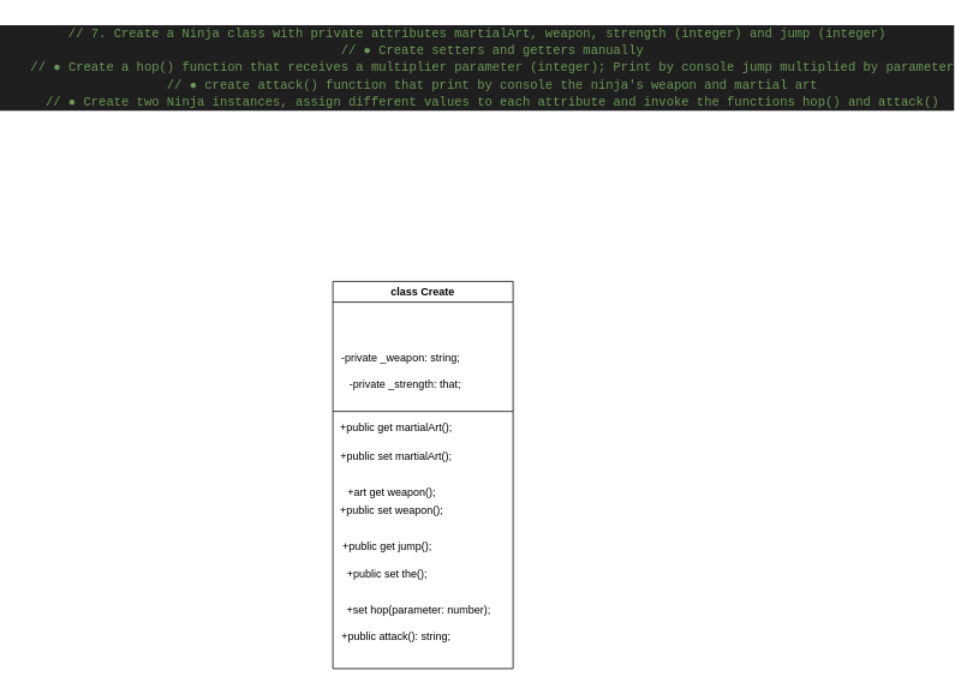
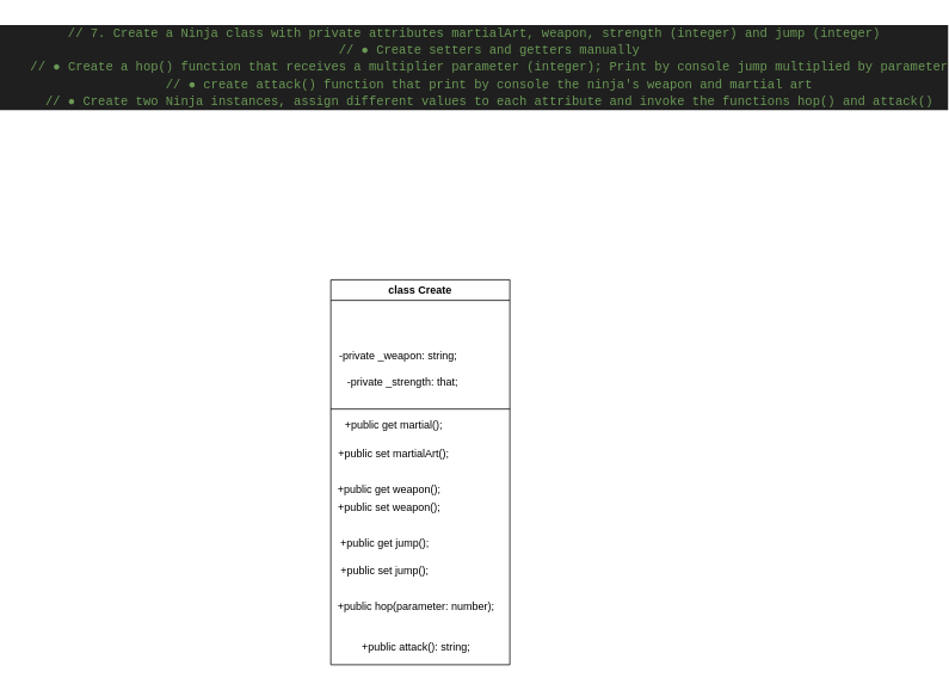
- <mxCell id="14" value="+public get martialArt();" style="text;html=1;align=center;verticalAlign=middle;resizable=0;points=[];autosize=1;strokeColor=none;fillColor=none;" vertex="1" parent="1"><mxGeometry x="350" y="460" width="150" height="30" as="geometry" /></mxCell>
+ <mxCell id="14" value="+public get martial();" style="text;html=1;align=center;verticalAlign=middle;resizable=0;points=[];autosize=1;strokeColor=none;fillColor=none;" vertex="1" parent="1"><mxGeometry x="350" y="460" width="150" height="30" as="geometry" /></mxCell>
- <mxCell id="12" value="+art get weapon();" style="text;html=1;align=center;verticalAlign=middle;resizable=0;points=[];autosize=1;strokeColor=none;fillColor=none;" vertex="1" parent="3"><mxGeometry x="-5" y="220" width="140" height="30" as="geometry" /></mxCell>
+ <mxCell id="12" value="+public get weapon();" style="text;html=1;align=center;verticalAlign=middle;resizable=0;points=[];autosize=1;strokeColor=none;fillColor=none;" vertex="1" parent="3"><mxGeometry x="-5" y="220" width="140" height="30" as="geometry" /></mxCell>
- <mxCell id="11" value="+public set the();" style="text;html=1;align=center;verticalAlign=middle;resizable=0;points=[];autosize=1;strokeColor=none;fillColor=none;" vertex="1" parent="3"><mxGeometry y="310" width="120" height="30" as="geometry" /></mxCell>
+ <mxCell id="11" value="+public set jump();" style="text;html=1;align=center;verticalAlign=middle;resizable=0;points=[];autosize=1;strokeColor=none;fillColor=none;" vertex="1" parent="3"><mxGeometry y="310" width="120" height="30" as="geometry" /></mxCell>
- <mxCell id="7" value="+set hop(parameter: number);" style="text;html=1;align=center;verticalAlign=middle;resizable=0;points=[];autosize=1;strokeColor=none;fillColor=none;" vertex="1" parent="3"><mxGeometry x="-5" y="350" width="200" height="30" as="geometry" /></mxCell>
+ <mxCell id="7" value="+public hop(parameter: number);" style="text;html=1;align=center;verticalAlign=middle;resizable=0;points=[];autosize=1;strokeColor=none;fillColor=none;" vertex="1" parent="3"><mxGeometry x="-5" y="350" width="200" height="30" as="geometry" /></mxCell>
- <mxCell id="8" value="+public attack(): string;" style="text;html=1;align=center;verticalAlign=middle;resizable=0;points=[];autosize=1;strokeColor=none;fillColor=none;" vertex="1" parent="3"><mxGeometry y="380" width="140" height="30" as="geometry" /></mxCell>
+ <mxCell id="8" value="+public attack(): string;" style="text;html=1;align=center;verticalAlign=middle;resizable=0;points=[];autosize=1;strokeColor=none;fillColor=none;" vertex="1" parent="3"><mxGeometry x="25" y="395" width="140" height="30" as="geometry" /></mxCell>
